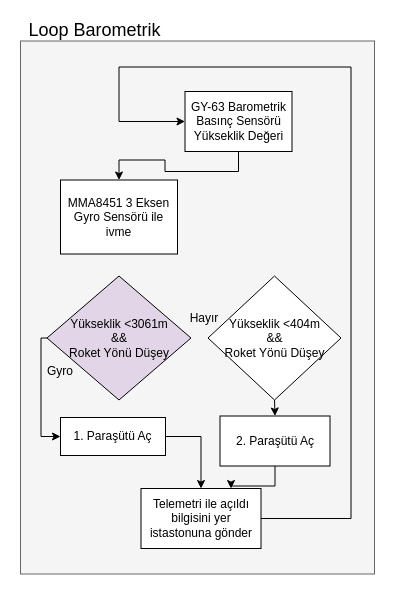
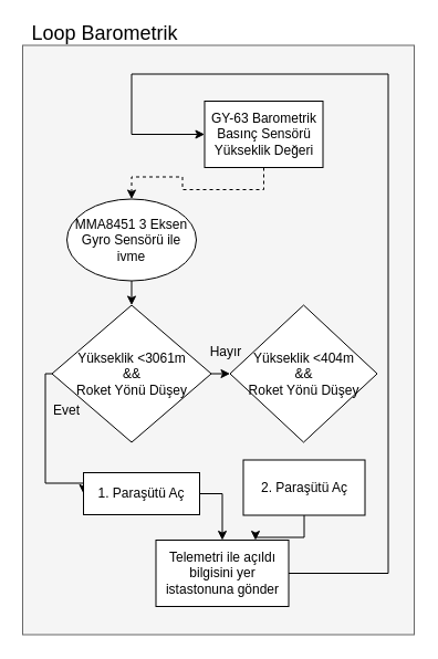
- <mxCell id="8" style="edgeStyle=orthogonalEdgeStyle;rounded=0;orthogonalLoop=1;jettySize=auto;html=1;exitX=0.5;exitY=1;exitDx=0;exitDy=0;" edge="1" parent="1" source="9" target="5"><mxGeometry relative="1" as="geometry" /></mxCell>
+ <mxCell id="8" style="edgeStyle=orthogonalEdgeStyle;rounded=0;orthogonalLoop=1;jettySize=auto;html=1;exitX=0.5;exitY=1;exitDx=0;exitDy=0;dashed=1;" edge="1" parent="1" source="9" target="5"><mxGeometry relative="1" as="geometry" /></mxCell>
- <mxCell id="5" value="MMA8451 3 Eksen Gyro Sensörü ile ivme" style="rounded=0;whiteSpace=wrap;html=1;" vertex="1" parent="1"><mxGeometry x="60" y="179.5" width="117" height="74" as="geometry" /></mxCell>
+ <mxCell id="5" value="MMA8451 3 Eksen Gyro Sensörü ile ivme" style="ellipse;whiteSpace=wrap;html=1;" vertex="1" parent="1"><mxGeometry x="60" y="179.5" width="117" height="74" as="geometry" /></mxCell>
+ <mxCell id="4" style="edgeStyle=orthogonalEdgeStyle;rounded=0;orthogonalLoop=1;jettySize=auto;html=1;exitX=0.5;exitY=1;exitDx=0;exitDy=0;entryX=0.5;entryY=0;entryDx=0;entryDy=0;" edge="1" parent="1" source="5" target="12"><mxGeometry relative="1" as="geometry" /></mxCell>
- <mxCell id="12" value="Yükseklik &amp;lt;3061m&lt;br&gt;&amp;amp;&amp;amp;&lt;br&gt;Roket Yönü Düşey&lt;br&gt;" style="rhombus;whiteSpace=wrap;html=1;fillColor=#e1d5e7;" vertex="1" parent="1"><mxGeometry x="46.5" y="275.5" width="144" height="124" as="geometry" /></mxCell>
+ <mxCell id="12" value="Yükseklik &amp;lt;3061m&lt;br&gt;&amp;amp;&amp;amp;&lt;br&gt;Roket Yönü Düşey&lt;br&gt;" style="rhombus;whiteSpace=wrap;html=1;" vertex="1" parent="1"><mxGeometry x="46.5" y="275.5" width="144" height="124" as="geometry" /></mxCell>
+ <mxCell id="11" style="edgeStyle=orthogonalEdgeStyle;rounded=0;orthogonalLoop=1;jettySize=auto;html=1;exitX=1;exitY=0.5;exitDx=0;exitDy=0;entryX=0;entryY=0.5;entryDx=0;entryDy=0;" edge="1" parent="1" source="12" target="14"><mxGeometry relative="1" as="geometry" /></mxCell>
- <mxCell id="15" value="Gyro" style="text;html=1;strokeColor=none;fillColor=none;align=center;verticalAlign=middle;whiteSpace=wrap;rounded=0;" vertex="1" parent="1"><mxGeometry x="40" y="360.5" width="40" height="20" as="geometry" /></mxCell>
+ <mxCell id="15" value="Evet" style="text;html=1;strokeColor=none;fillColor=none;align=center;verticalAlign=middle;whiteSpace=wrap;rounded=0;" vertex="1" parent="1"><mxGeometry x="40" y="360.5" width="40" height="20" as="geometry" /></mxCell>
- <mxCell id="13" style="edgeStyle=orthogonalEdgeStyle;rounded=0;orthogonalLoop=1;jettySize=auto;html=1;exitX=0.5;exitY=1;exitDx=0;exitDy=0;entryX=0.5;entryY=0;entryDx=0;entryDy=0;" edge="1" parent="1" source="14" target="20"><mxGeometry relative="1" as="geometry" /></mxCell>
- <mxCell id="17" value="1. Paraşütü Aç" style="rounded=0;whiteSpace=wrap;html=1;" vertex="1" parent="1"><mxGeometry x="60" y="417" width="105" height="38" as="geometry" /></mxCell>
+ <mxCell id="17" value="1. Paraşütü Aç" style="rounded=0;whiteSpace=wrap;html=1;" vertex="1" parent="1"><mxGeometry x="75" y="427" width="105" height="38" as="geometry" /></mxCell>
